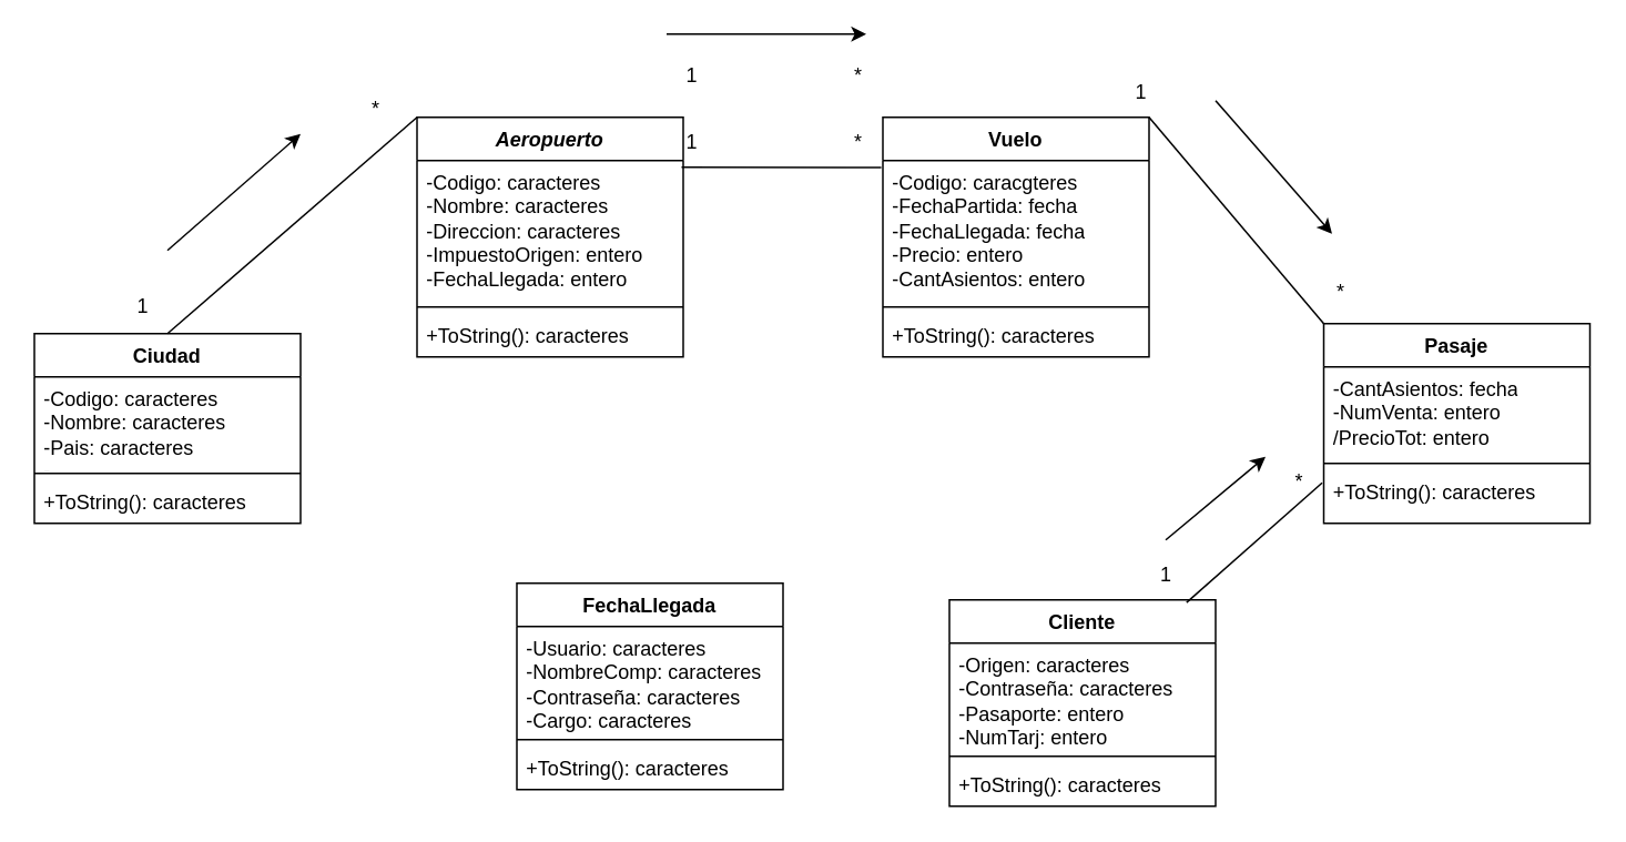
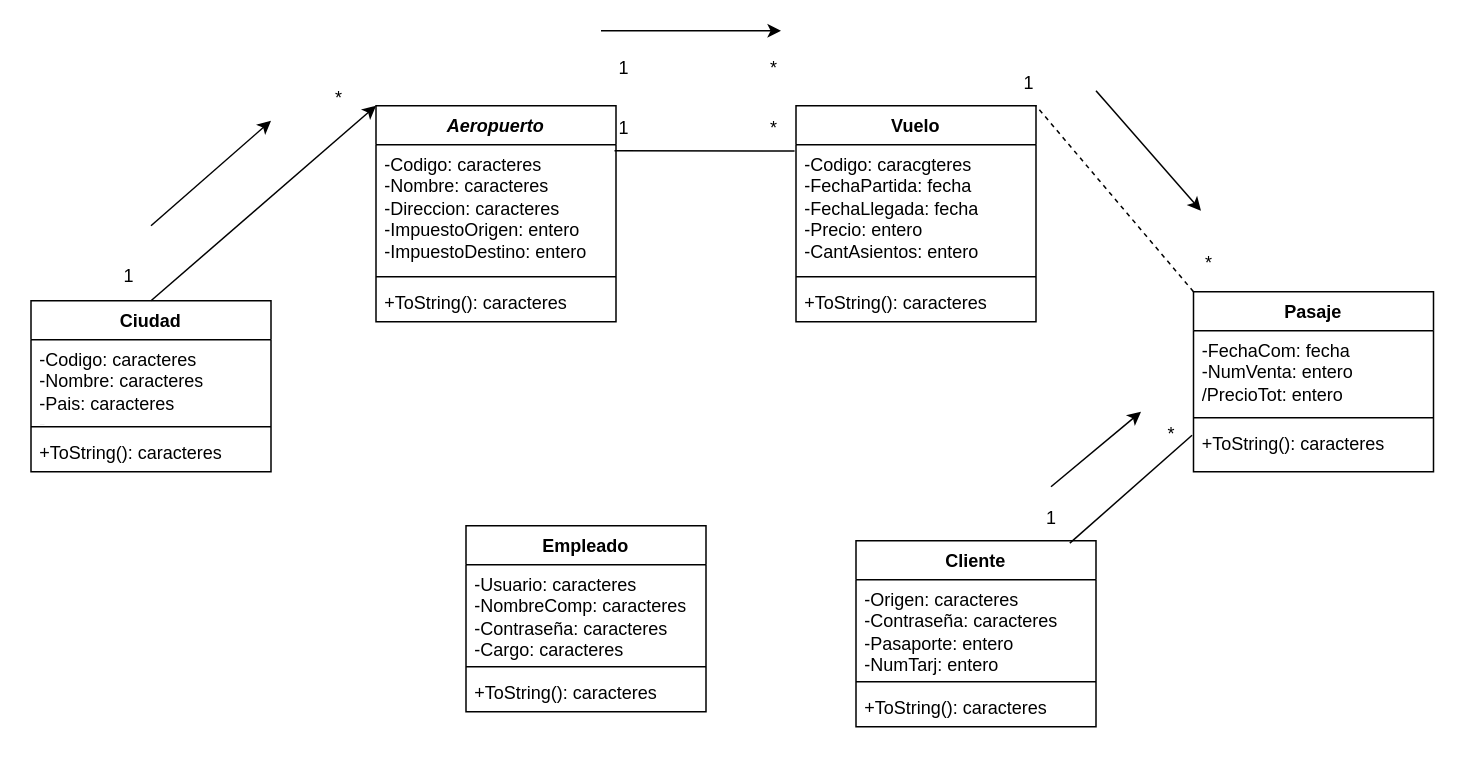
- <mxCell id="26" value="" style="endArrow=none;html=1;rounded=0;exitX=0.5;exitY=0;exitDx=0;exitDy=0;entryX=0;entryY=0;entryDx=0;entryDy=0;" parent="1" source="18" target="2" edge="1"><mxGeometry width="50" height="50" relative="1" as="geometry"><mxPoint x="209" y="-30" as="sourcePoint" /><mxPoint x="111" y="33" as="targetPoint" /></mxGeometry></mxCell>
+ <mxCell id="26" value="" style="endArrow=classic;html=1;rounded=0;exitX=0.5;exitY=0;exitDx=0;exitDy=0;entryX=0;entryY=0;entryDx=0;entryDy=0;" parent="1" source="18" target="2" edge="1"><mxGeometry width="50" height="50" relative="1" as="geometry"><mxPoint x="209" y="-30" as="sourcePoint" /><mxPoint x="111" y="33" as="targetPoint" /></mxGeometry></mxCell>
- <mxCell id="28" value="" style="endArrow=none;html=1;rounded=0;entryX=1;entryY=0;entryDx=0;entryDy=0;exitX=0;exitY=0;exitDx=0;exitDy=0;" parent="1" source="22" target="6" edge="1"><mxGeometry width="50" height="50" relative="1" as="geometry"><mxPoint x="891" y="116" as="sourcePoint" /><mxPoint x="845" y="20" as="targetPoint" /></mxGeometry></mxCell>
+ <mxCell id="28" value="" style="endArrow=none;html=1;rounded=0;entryX=1;entryY=0;entryDx=0;entryDy=0;exitX=0;exitY=0;exitDx=0;exitDy=0;dashed=1;" parent="1" source="22" target="6" edge="1"><mxGeometry width="50" height="50" relative="1" as="geometry"><mxPoint x="891" y="116" as="sourcePoint" /><mxPoint x="845" y="20" as="targetPoint" /></mxGeometry></mxCell>
- <mxCell id="3" value="-Codigo: caracteres&lt;br&gt;-Nombre: caracteres&lt;br&gt;-Direccion: caracteres&lt;br&gt;-ImpuestoOrigen: entero&lt;br&gt;-FechaLlegada: entero" style="text;strokeColor=none;fillColor=none;align=left;verticalAlign=top;spacingLeft=4;spacingRight=4;overflow=hidden;rotatable=0;points=[[0,0.5],[1,0.5]];portConstraint=eastwest;whiteSpace=wrap;html=1;" parent="2" vertex="1"><mxGeometry y="26" width="160" height="84" as="geometry" /></mxCell>
+ <mxCell id="3" value="-Codigo: caracteres&lt;br&gt;-Nombre: caracteres&lt;br&gt;-Direccion: caracteres&lt;br&gt;-ImpuestoOrigen: entero&lt;br&gt;-ImpuestoDestino: entero" style="text;strokeColor=none;fillColor=none;align=left;verticalAlign=top;spacingLeft=4;spacingRight=4;overflow=hidden;rotatable=0;points=[[0,0.5],[1,0.5]];portConstraint=eastwest;whiteSpace=wrap;html=1;" parent="2" vertex="1"><mxGeometry y="26" width="160" height="84" as="geometry" /></mxCell>
- <mxCell id="23" value="-CantAsientos: fecha&lt;br&gt;-NumVenta: entero&lt;br&gt;/PrecioTot: entero" style="text;strokeColor=none;fillColor=none;align=left;verticalAlign=top;spacingLeft=4;spacingRight=4;overflow=hidden;rotatable=0;points=[[0,0.5],[1,0.5]];portConstraint=eastwest;whiteSpace=wrap;html=1;" parent="22" vertex="1"><mxGeometry y="26" width="160" height="54" as="geometry" /></mxCell>
+ <mxCell id="23" value="-FechaCom: fecha&lt;br&gt;-NumVenta: entero&lt;br&gt;/PrecioTot: entero" style="text;strokeColor=none;fillColor=none;align=left;verticalAlign=top;spacingLeft=4;spacingRight=4;overflow=hidden;rotatable=0;points=[[0,0.5],[1,0.5]];portConstraint=eastwest;whiteSpace=wrap;html=1;" parent="22" vertex="1"><mxGeometry y="26" width="160" height="54" as="geometry" /></mxCell>
- <mxCell id="14" value="FechaLlegada" style="swimlane;fontStyle=1;align=center;verticalAlign=top;childLayout=stackLayout;horizontal=1;startSize=26;horizontalStack=0;resizeParent=1;resizeParentMax=0;resizeLast=0;collapsible=1;marginBottom=0;whiteSpace=wrap;html=1;" parent="1" vertex="1"><mxGeometry x="310" y="350" width="160" height="124" as="geometry" /></mxCell>
+ <mxCell id="14" value="Empleado" style="swimlane;fontStyle=1;align=center;verticalAlign=top;childLayout=stackLayout;horizontal=1;startSize=26;horizontalStack=0;resizeParent=1;resizeParentMax=0;resizeLast=0;collapsible=1;marginBottom=0;whiteSpace=wrap;html=1;" parent="1" vertex="1"><mxGeometry x="310" y="350" width="160" height="124" as="geometry" /></mxCell>
